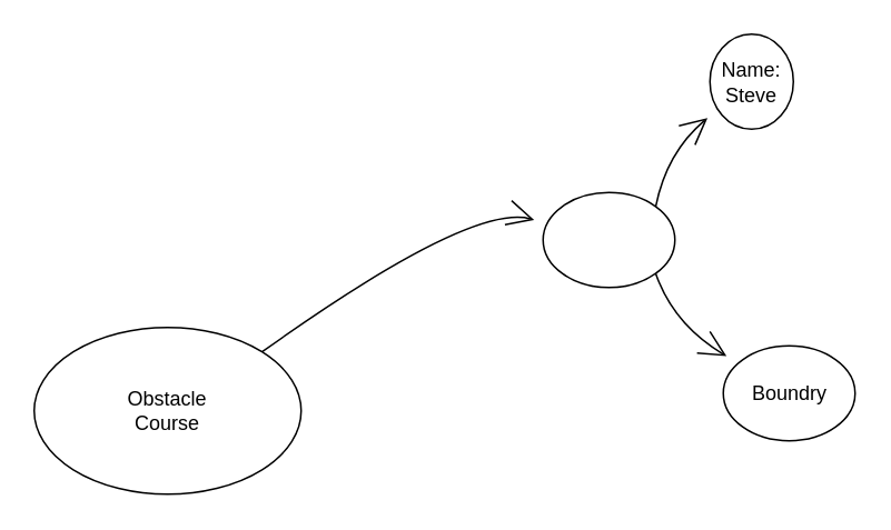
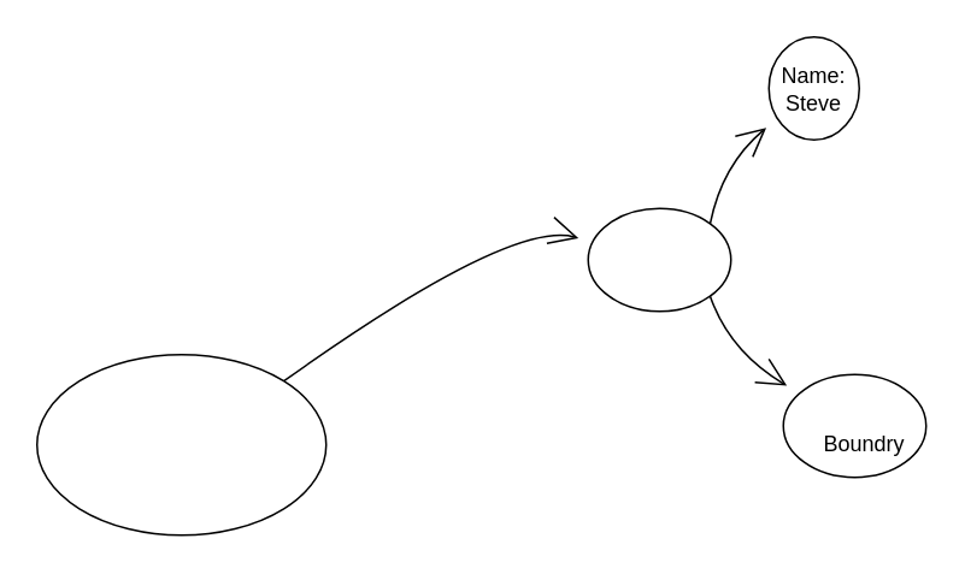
- <mxCell id="10" value="Boundry" style="text;strokeColor=none;fillColor=none;html=1;align=center;verticalAlign=middle;whiteSpace=wrap;rounded=0;hachureGap=4;" vertex="1" parent="1"><mxGeometry x="442.5" y="220.5" width="60" height="30" as="geometry" /></mxCell>
+ <mxCell id="10" value="Boundry" style="text;strokeColor=none;fillColor=none;html=1;align=center;verticalAlign=middle;whiteSpace=wrap;rounded=0;hachureGap=4;" vertex="1" parent="1"><mxGeometry x="447.5" y="230.5" width="60" height="30" as="geometry" /></mxCell>
- <mxCell id="3" value="Obstacle Course" style="text;strokeColor=none;fillColor=none;html=1;align=center;verticalAlign=middle;whiteSpace=wrap;rounded=0;hachureGap=4;" vertex="1" parent="1"><mxGeometry x="70" y="231" width="60" height="30" as="geometry" /></mxCell>
